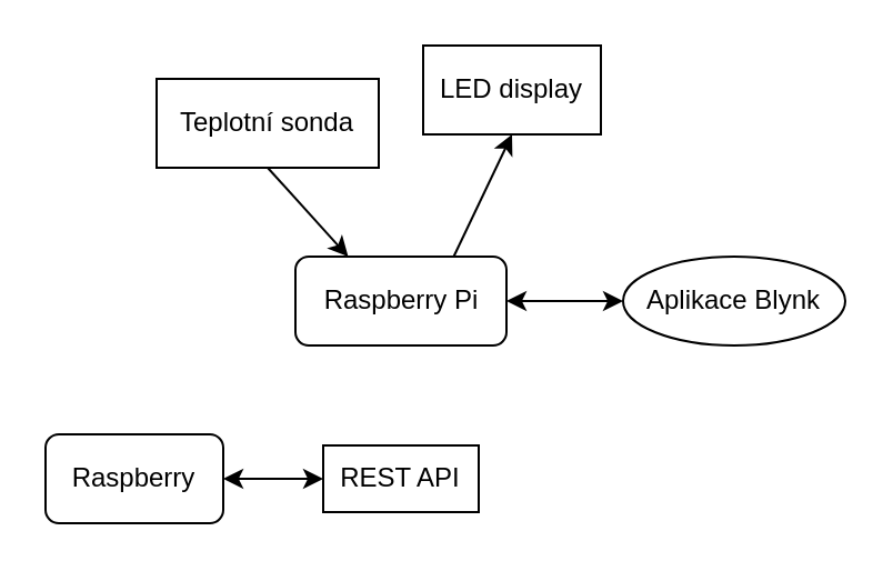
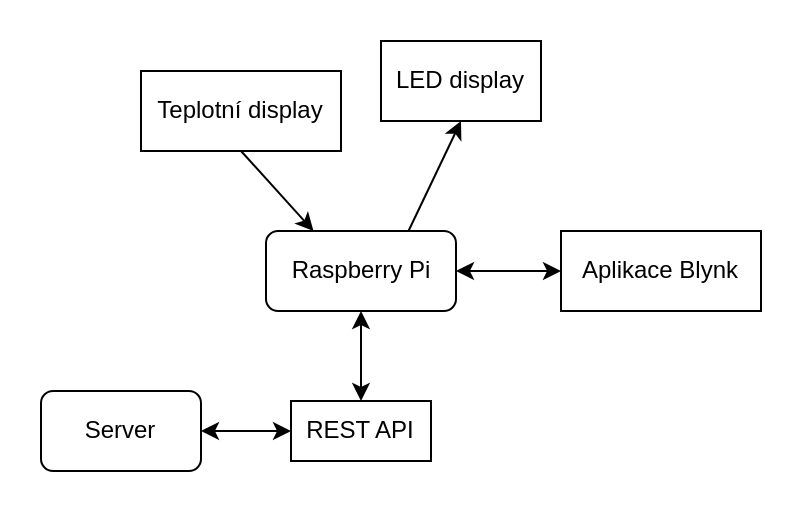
- <mxCell id="3" value="Teplotní sonda" style="rounded=0;whiteSpace=wrap;html=1;" vertex="1" parent="1"><mxGeometry x="70" y="35" width="100" height="40" as="geometry" /></mxCell>
+ <mxCell id="3" value="Teplotní display" style="rounded=0;whiteSpace=wrap;html=1;" vertex="1" parent="1"><mxGeometry x="70" y="35" width="100" height="40" as="geometry" /></mxCell>
- <mxCell id="9" value="Aplikace Blynk" style="ellipse;whiteSpace=wrap;html=1;" vertex="1" parent="1"><mxGeometry x="280" y="115" width="100" height="40" as="geometry" /></mxCell>
+ <mxCell id="9" value="Aplikace Blynk" style="rounded=0;whiteSpace=wrap;html=1;" vertex="1" parent="1"><mxGeometry x="280" y="115" width="100" height="40" as="geometry" /></mxCell>
+ <mxCell id="8" value="" style="endArrow=classic;startArrow=classic;html=1;exitX=0.5;exitY=0;exitDx=0;exitDy=0;entryX=0.5;entryY=1;entryDx=0;entryDy=0;" edge="1" parent="1" source="6" target="2"><mxGeometry width="50" height="50" relative="1" as="geometry"><mxPoint x="140" y="175" as="sourcePoint" /><mxPoint x="180" y="165" as="targetPoint" /></mxGeometry></mxCell>
- <mxCell id="5" value="Raspberry" style="rounded=1;whiteSpace=wrap;html=1;" vertex="1" parent="1"><mxGeometry x="20" y="195" width="80" height="40" as="geometry" /></mxCell>
+ <mxCell id="5" value="Server" style="rounded=1;whiteSpace=wrap;html=1;" vertex="1" parent="1"><mxGeometry x="20" y="195" width="80" height="40" as="geometry" /></mxCell>
